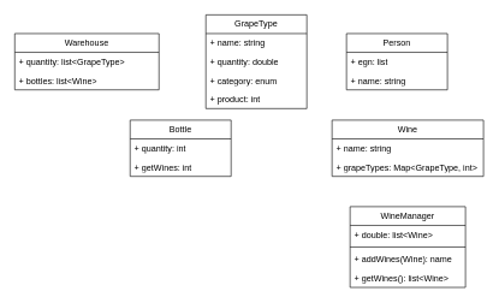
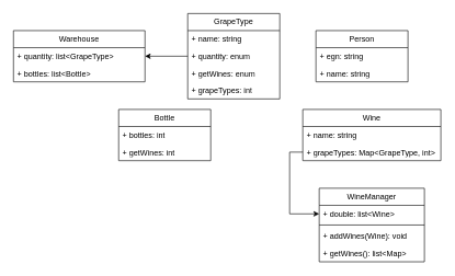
+ <mxCell id="5" style="edgeStyle=orthogonalEdgeStyle;rounded=0;orthogonalLoop=1;jettySize=auto;html=1;entryX=1;entryY=0.5;entryDx=0;entryDy=0;" edge="1" parent="1" source="6" target="3"><mxGeometry relative="1" as="geometry" /></mxCell>
- <mxCell id="8" value="+ quantity: double" style="text;strokeColor=none;fillColor=none;align=left;verticalAlign=top;spacingLeft=4;spacingRight=4;overflow=hidden;rotatable=0;points=[[0,0.5],[1,0.5]];portConstraint=eastwest;whiteSpace=wrap;html=1;" vertex="1" parent="6"><mxGeometry y="52" width="140" height="26" as="geometry" /></mxCell>
+ <mxCell id="8" value="+ quantity: enum" style="text;strokeColor=none;fillColor=none;align=left;verticalAlign=top;spacingLeft=4;spacingRight=4;overflow=hidden;rotatable=0;points=[[0,0.5],[1,0.5]];portConstraint=eastwest;whiteSpace=wrap;html=1;" vertex="1" parent="6"><mxGeometry y="52" width="140" height="26" as="geometry" /></mxCell>
- <mxCell id="23" value="+ egn: list" style="text;strokeColor=none;fillColor=none;align=left;verticalAlign=top;spacingLeft=4;spacingRight=4;overflow=hidden;rotatable=0;points=[[0,0.5],[1,0.5]];portConstraint=eastwest;whiteSpace=wrap;html=1;" vertex="1" parent="22"><mxGeometry y="26" width="140" height="26" as="geometry" /></mxCell>
+ <mxCell id="23" value="+ egn: string" style="text;strokeColor=none;fillColor=none;align=left;verticalAlign=top;spacingLeft=4;spacingRight=4;overflow=hidden;rotatable=0;points=[[0,0.5],[1,0.5]];portConstraint=eastwest;whiteSpace=wrap;html=1;" vertex="1" parent="22"><mxGeometry y="26" width="140" height="26" as="geometry" /></mxCell>
- <mxCell id="4" value="+ bottles: list&amp;lt;Wine&amp;gt;" style="text;strokeColor=none;fillColor=none;align=left;verticalAlign=top;spacingLeft=4;spacingRight=4;overflow=hidden;rotatable=0;points=[[0,0.5],[1,0.5]];portConstraint=eastwest;whiteSpace=wrap;html=1;" vertex="1" parent="2"><mxGeometry y="52" width="200" height="26" as="geometry" /></mxCell>
+ <mxCell id="4" value="+ bottles: list&amp;lt;Bottle&amp;gt;" style="text;strokeColor=none;fillColor=none;align=left;verticalAlign=top;spacingLeft=4;spacingRight=4;overflow=hidden;rotatable=0;points=[[0,0.5],[1,0.5]];portConstraint=eastwest;whiteSpace=wrap;html=1;" vertex="1" parent="2"><mxGeometry y="52" width="200" height="26" as="geometry" /></mxCell>
- <mxCell id="9" value="+ category: enum" style="text;strokeColor=none;fillColor=none;align=left;verticalAlign=top;spacingLeft=4;spacingRight=4;overflow=hidden;rotatable=0;points=[[0,0.5],[1,0.5]];portConstraint=eastwest;whiteSpace=wrap;html=1;" vertex="1" parent="6"><mxGeometry y="78" width="140" height="26" as="geometry" /></mxCell>
+ <mxCell id="9" value="+ getWines: enum" style="text;strokeColor=none;fillColor=none;align=left;verticalAlign=top;spacingLeft=4;spacingRight=4;overflow=hidden;rotatable=0;points=[[0,0.5],[1,0.5]];portConstraint=eastwest;whiteSpace=wrap;html=1;" vertex="1" parent="6"><mxGeometry y="78" width="140" height="26" as="geometry" /></mxCell>
- <mxCell id="10" value="+ product: int" style="text;strokeColor=none;fillColor=none;align=left;verticalAlign=top;spacingLeft=4;spacingRight=4;overflow=hidden;rotatable=0;points=[[0,0.5],[1,0.5]];portConstraint=eastwest;whiteSpace=wrap;html=1;" vertex="1" parent="6"><mxGeometry y="104" width="140" height="26" as="geometry" /></mxCell>
+ <mxCell id="10" value="+ grapeTypes: int" style="text;strokeColor=none;fillColor=none;align=left;verticalAlign=top;spacingLeft=4;spacingRight=4;overflow=hidden;rotatable=0;points=[[0,0.5],[1,0.5]];portConstraint=eastwest;whiteSpace=wrap;html=1;" vertex="1" parent="6"><mxGeometry y="104" width="140" height="26" as="geometry" /></mxCell>
- <mxCell id="12" value="+ quantity: int" style="text;strokeColor=none;fillColor=none;align=left;verticalAlign=top;spacingLeft=4;spacingRight=4;overflow=hidden;rotatable=0;points=[[0,0.5],[1,0.5]];portConstraint=eastwest;whiteSpace=wrap;html=1;" vertex="1" parent="11"><mxGeometry y="26" width="140" height="26" as="geometry" /></mxCell>
+ <mxCell id="12" value="+ bottles: int" style="text;strokeColor=none;fillColor=none;align=left;verticalAlign=top;spacingLeft=4;spacingRight=4;overflow=hidden;rotatable=0;points=[[0,0.5],[1,0.5]];portConstraint=eastwest;whiteSpace=wrap;html=1;" vertex="1" parent="11"><mxGeometry y="26" width="140" height="26" as="geometry" /></mxCell>
+ <mxCell id="25" style="edgeStyle=orthogonalEdgeStyle;rounded=0;orthogonalLoop=1;jettySize=auto;html=1;entryX=0;entryY=0.5;entryDx=0;entryDy=0;" edge="1" parent="1" source="16" target="18"><mxGeometry relative="1" as="geometry" /></mxCell>
- <mxCell id="20" value="+ addWines(Wine): name" style="text;strokeColor=none;fillColor=none;align=left;verticalAlign=top;spacingLeft=4;spacingRight=4;overflow=hidden;rotatable=0;points=[[0,0.5],[1,0.5]];portConstraint=eastwest;whiteSpace=wrap;html=1;" vertex="1" parent="17"><mxGeometry y="60" width="160" height="26" as="geometry" /></mxCell>
+ <mxCell id="20" value="+ addWines(Wine): void" style="text;strokeColor=none;fillColor=none;align=left;verticalAlign=top;spacingLeft=4;spacingRight=4;overflow=hidden;rotatable=0;points=[[0,0.5],[1,0.5]];portConstraint=eastwest;whiteSpace=wrap;html=1;" vertex="1" parent="17"><mxGeometry y="60" width="160" height="26" as="geometry" /></mxCell>
- <mxCell id="21" value="+ getWines(): list&amp;lt;Wine&amp;gt;" style="text;strokeColor=none;fillColor=none;align=left;verticalAlign=top;spacingLeft=4;spacingRight=4;overflow=hidden;rotatable=0;points=[[0,0.5],[1,0.5]];portConstraint=eastwest;whiteSpace=wrap;html=1;" vertex="1" parent="17"><mxGeometry y="86" width="160" height="26" as="geometry" /></mxCell>
+ <mxCell id="21" value="+ getWines(): list&amp;lt;Map&amp;gt;" style="text;strokeColor=none;fillColor=none;align=left;verticalAlign=top;spacingLeft=4;spacingRight=4;overflow=hidden;rotatable=0;points=[[0,0.5],[1,0.5]];portConstraint=eastwest;whiteSpace=wrap;html=1;" vertex="1" parent="17"><mxGeometry y="86" width="160" height="26" as="geometry" /></mxCell>
